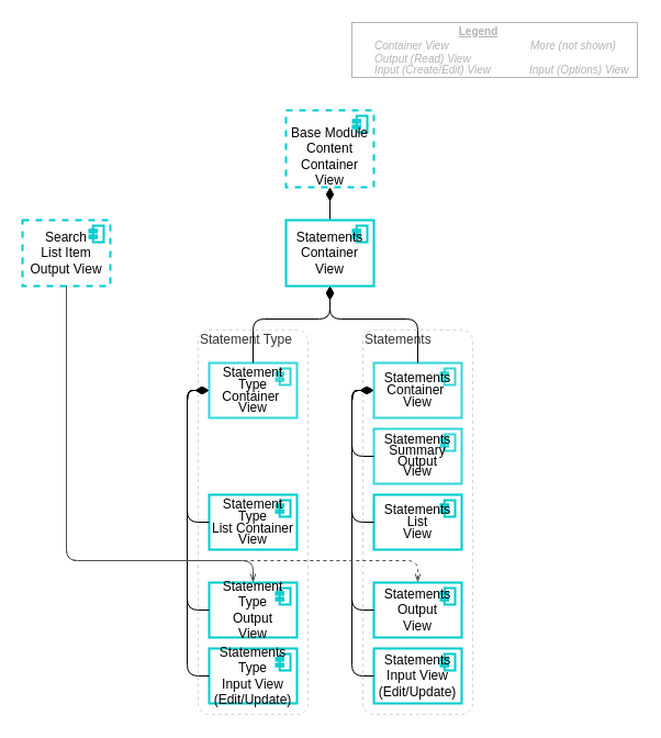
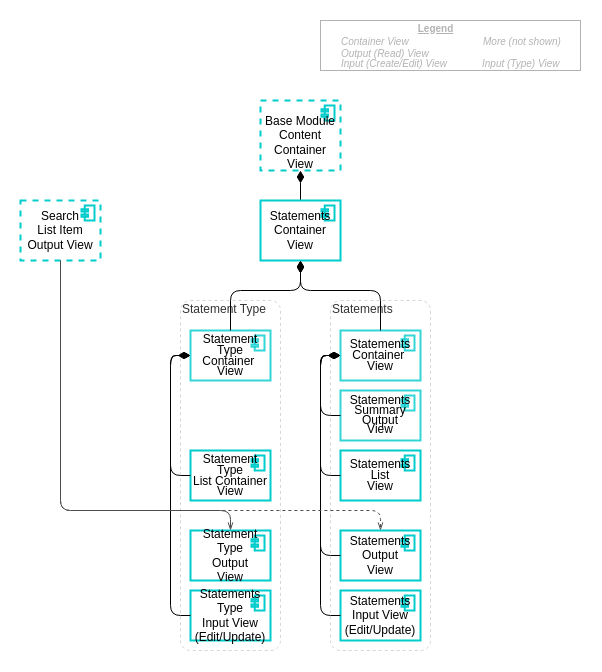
- <mxCell id="51" value="Input (Options) View" style="text;html=1;strokeColor=none;fillColor=none;align=left;verticalAlign=middle;whiteSpace=wrap;rounded=0;fontSize=10;fontStyle=2;fontColor=#B3B3B3;" vertex="1" parent="40"><mxGeometry x="160.003" y="40.0" width="98.519" height="6.67" as="geometry" /></mxCell>
+ <mxCell id="51" value="Input (Type) View" style="text;html=1;strokeColor=none;fillColor=none;align=left;verticalAlign=middle;whiteSpace=wrap;rounded=0;fontSize=10;fontStyle=2;fontColor=#B3B3B3;" vertex="1" parent="40"><mxGeometry x="160.003" y="40.0" width="98.519" height="6.67" as="geometry" /></mxCell>
- <mxCell id="34" value="" style="html=1;endArrow=diamondThin;endFill=1;edgeStyle=elbowEdgeStyle;endSize=10;strokeColor=#000000;fontSize=10;entryX=0;entryY=0.5;entryDx=0;entryDy=0;entryPerimeter=0;" edge="1" parent="26" source="29" target="32"><mxGeometry width="160" relative="1" as="geometry"><mxPoint x="10" y="230" as="sourcePoint" /><mxPoint x="-10" y="180" as="targetPoint" /><Array as="points"><mxPoint x="-10" y="200" /></Array></mxGeometry></mxCell>
